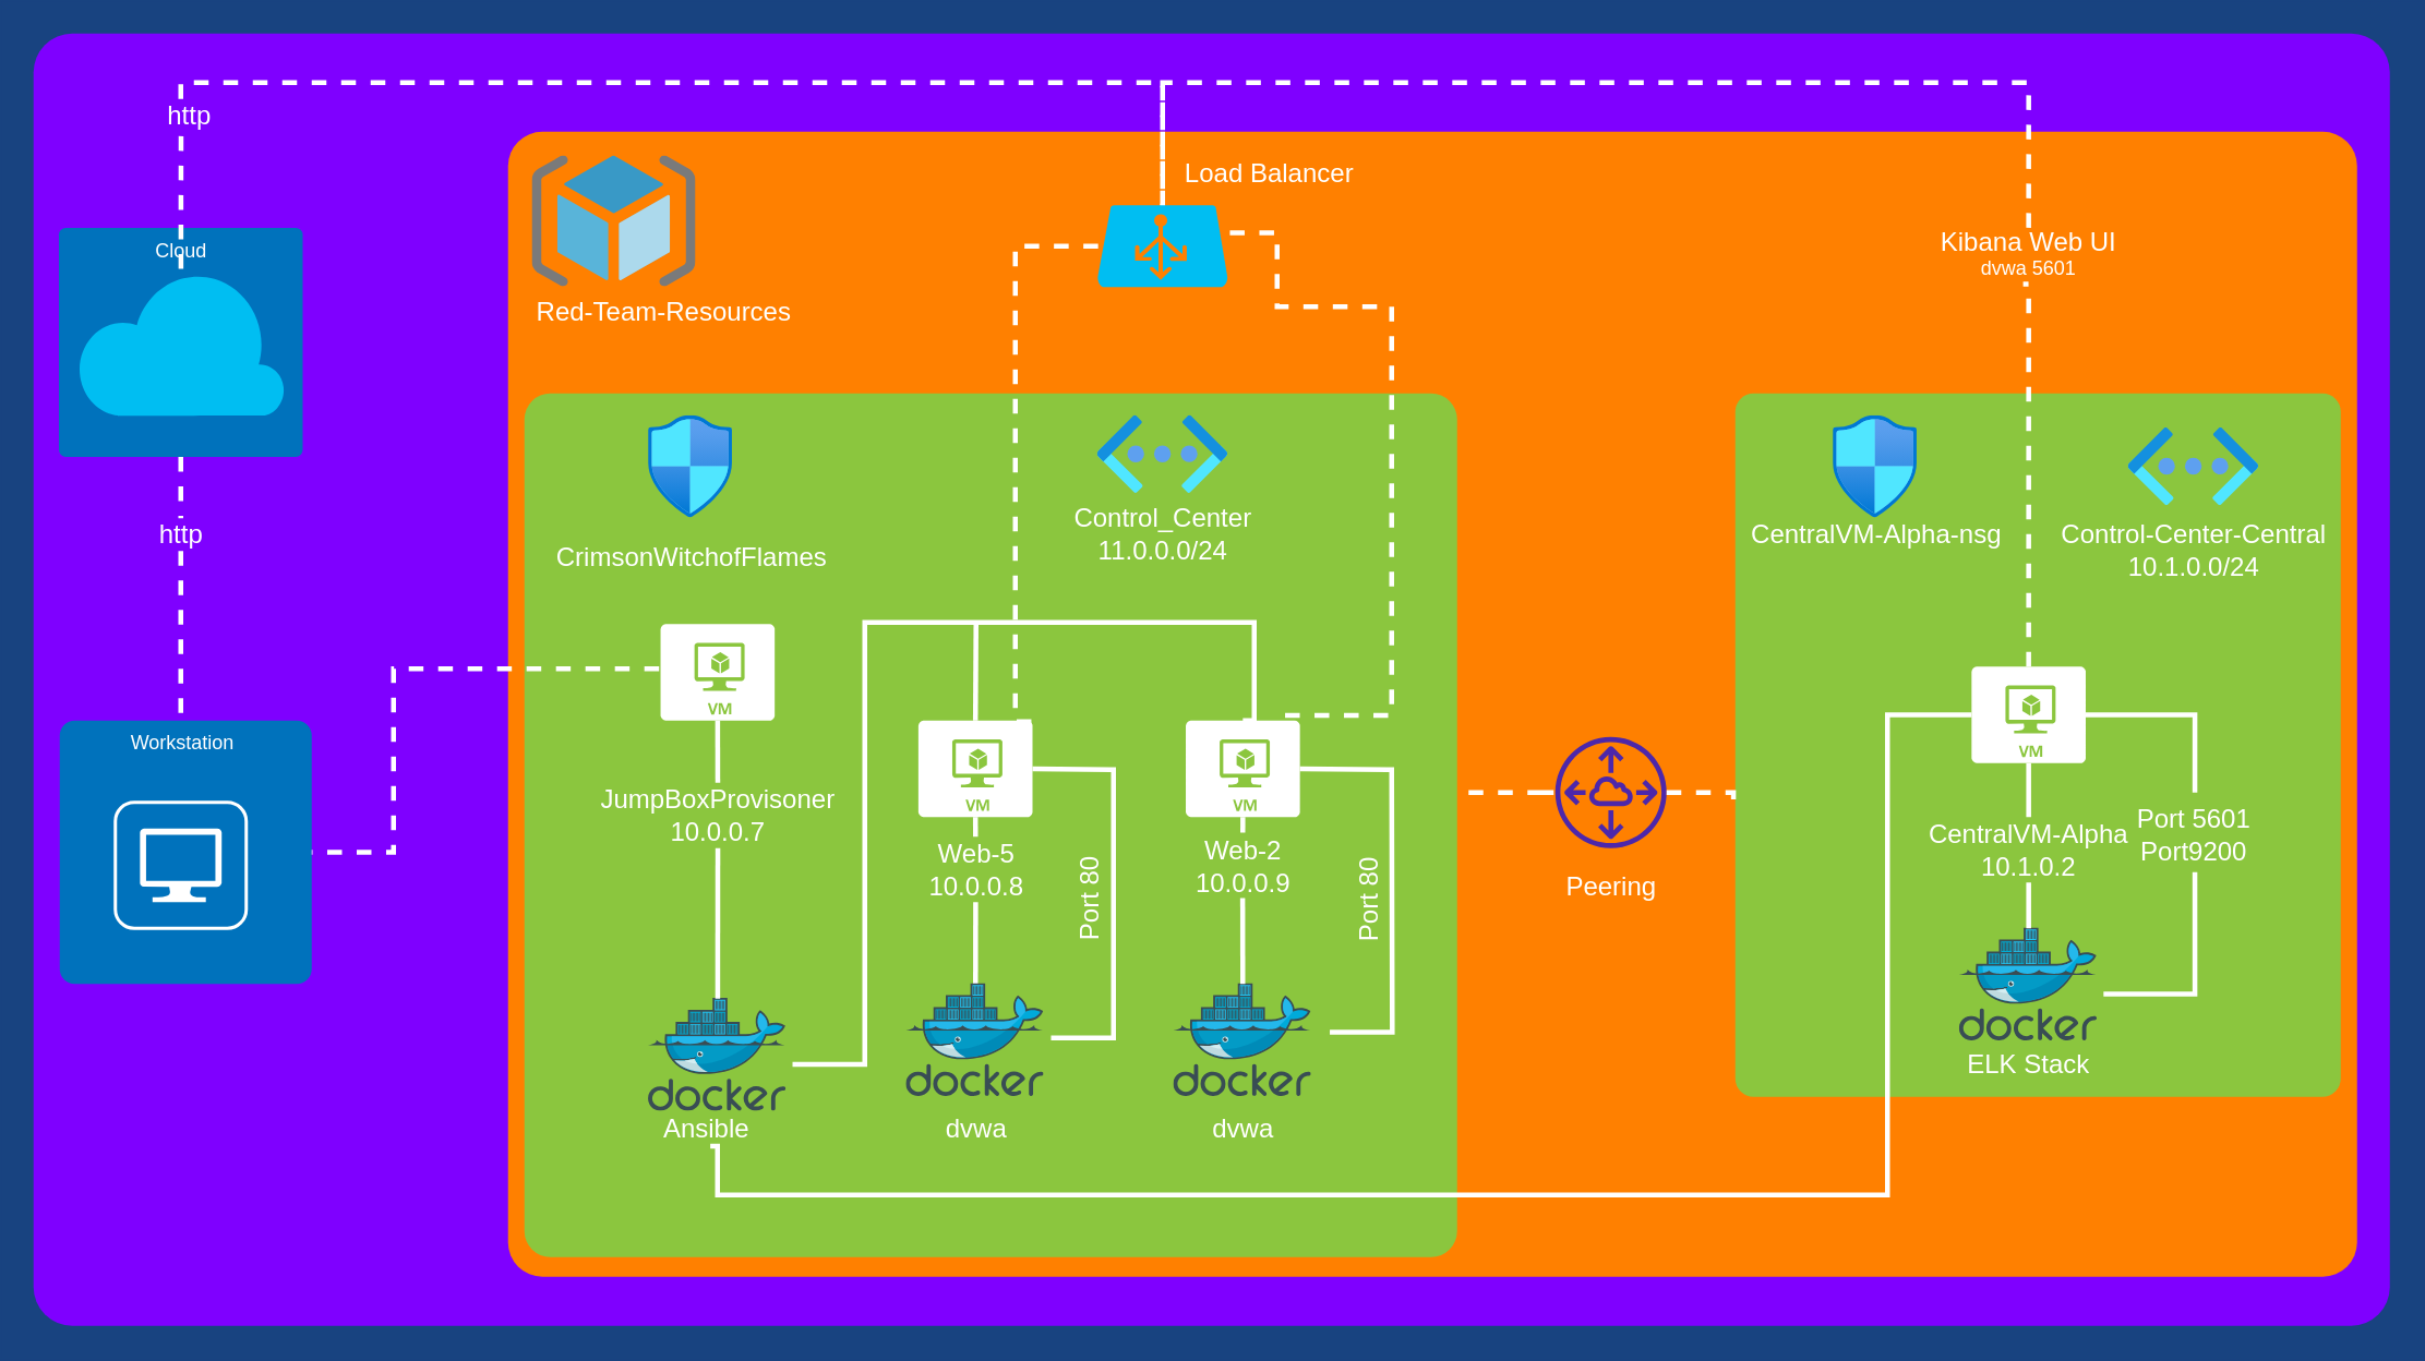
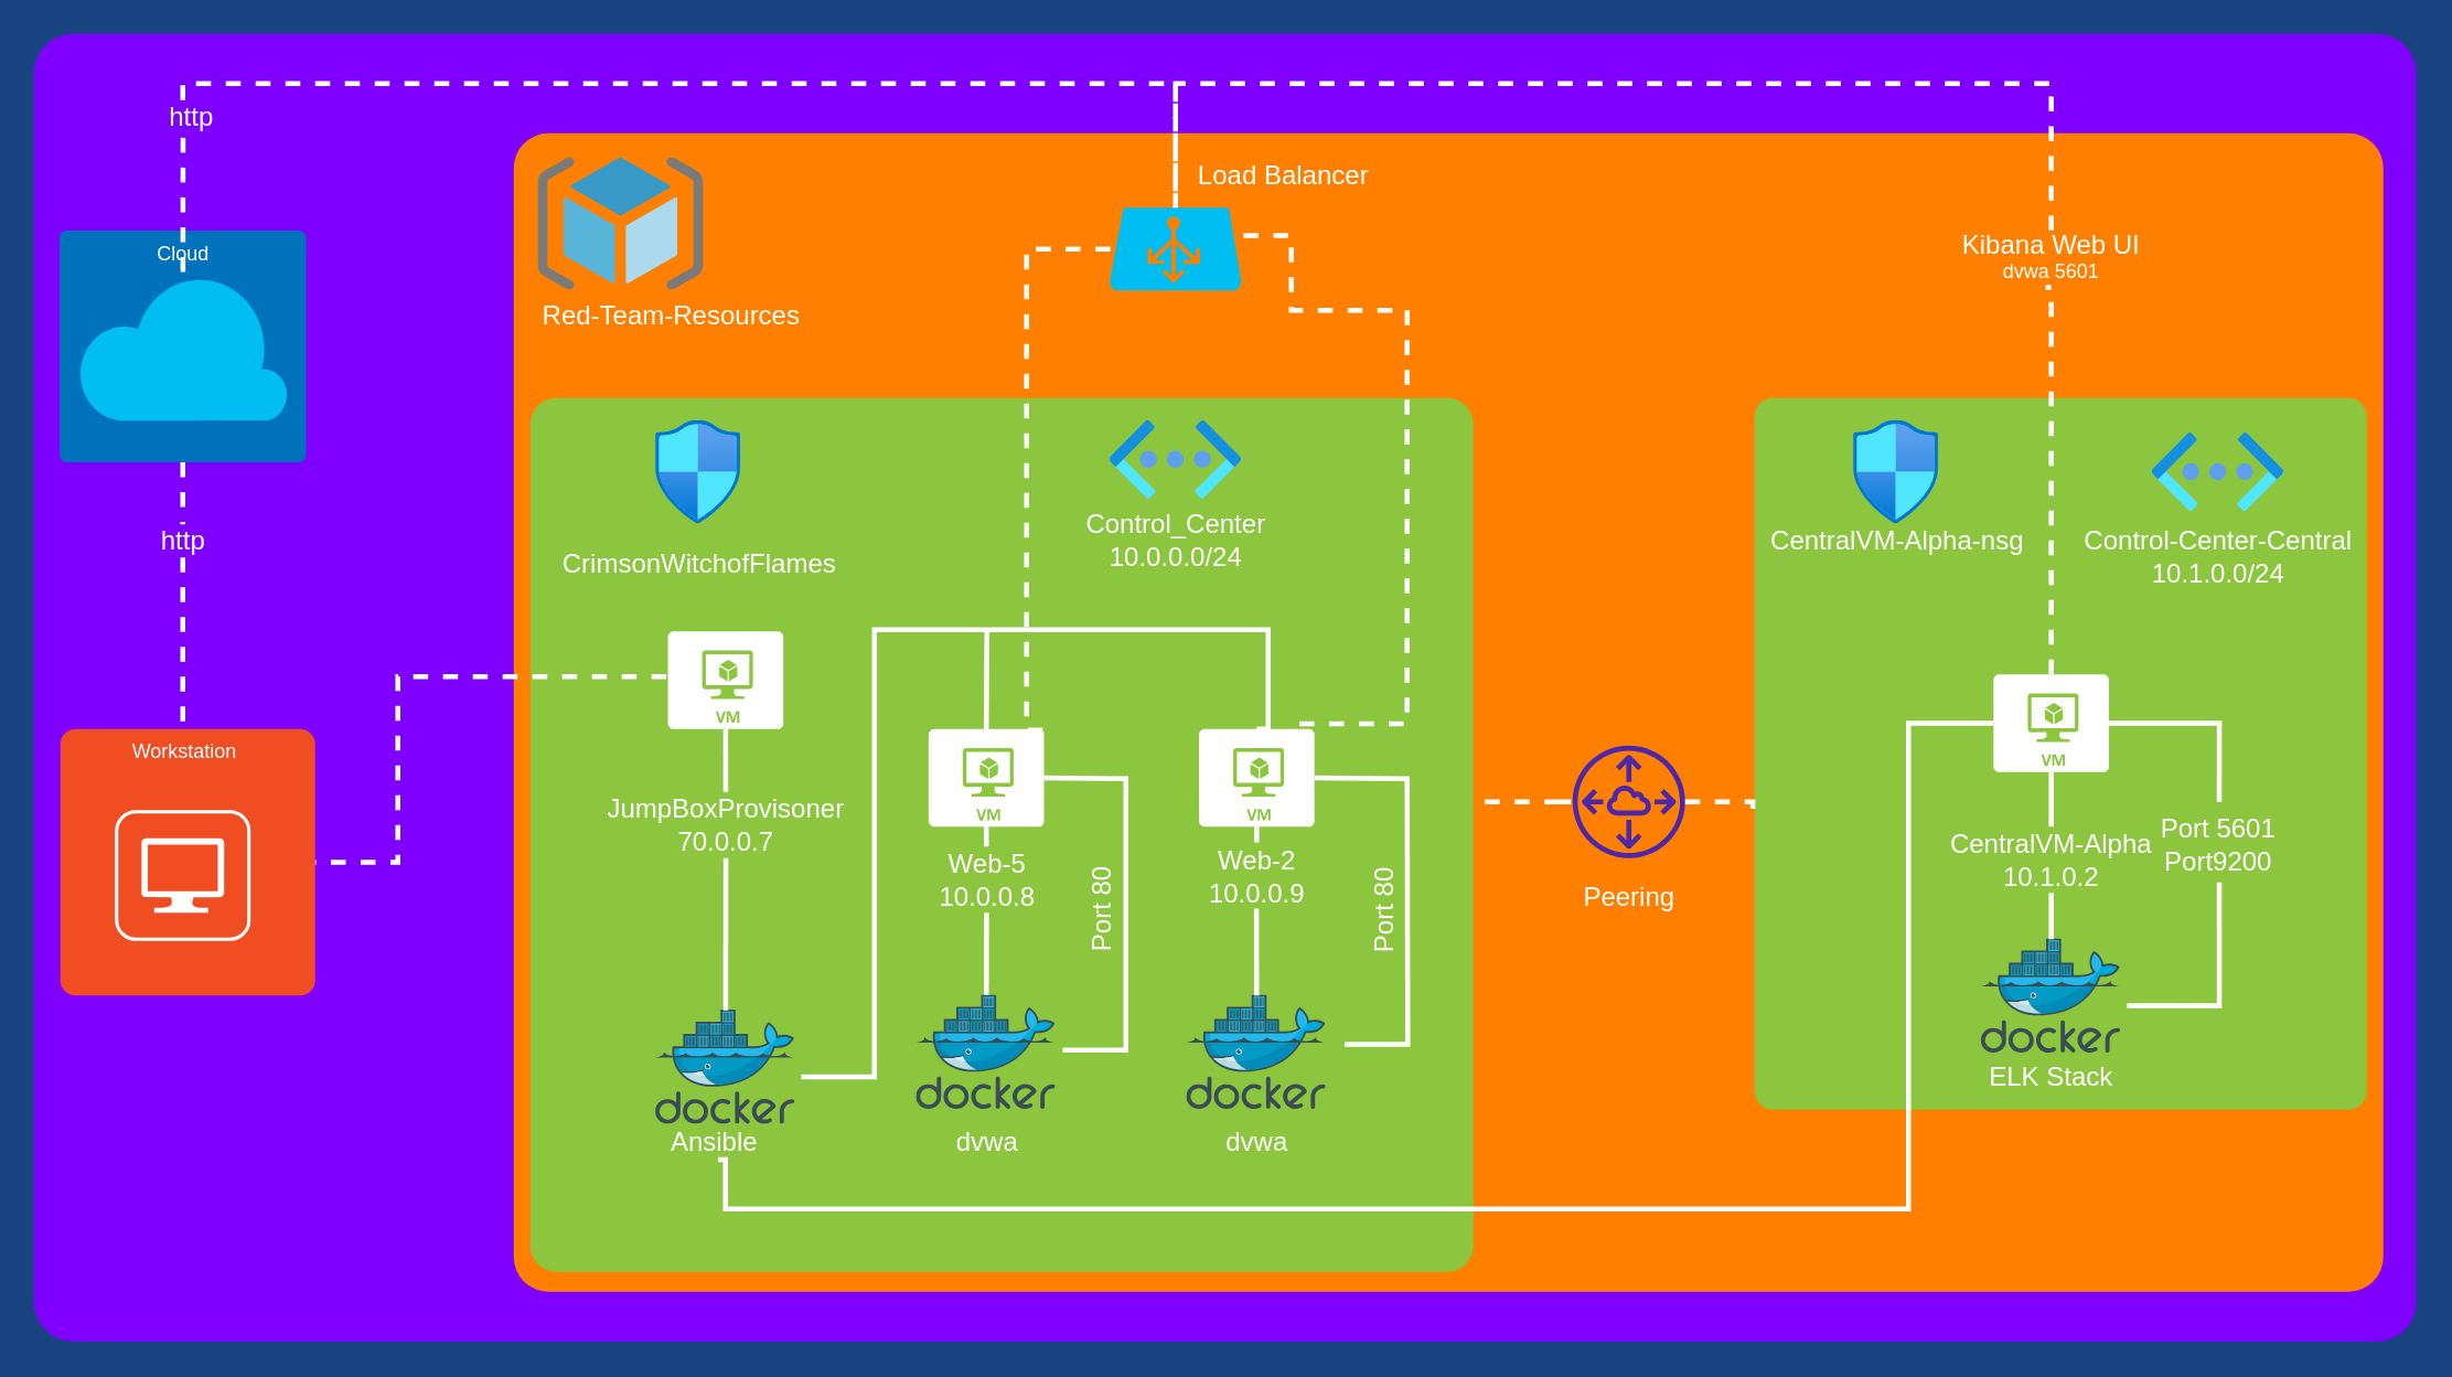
- <mxCell id="64" value="&lt;font color=&quot;#ffffff&quot; style=&quot;font-size: 16px&quot;&gt;Control_Center&lt;br&gt;11.0.0.0/24&lt;br&gt;&lt;/font&gt;" style="text;html=1;resizable=0;autosize=1;align=center;verticalAlign=middle;points=[];fillColor=none;strokeColor=none;rounded=0;" vertex="1" parent="1"><mxGeometry x="650" y="306.25" width="120" height="40" as="geometry" /></mxCell>
+ <mxCell id="64" value="&lt;font color=&quot;#ffffff&quot; style=&quot;font-size: 16px&quot;&gt;Control_Center&lt;br&gt;10.0.0.0/24&lt;br&gt;&lt;/font&gt;" style="text;html=1;resizable=0;autosize=1;align=center;verticalAlign=middle;points=[];fillColor=none;strokeColor=none;rounded=0;" vertex="1" parent="1"><mxGeometry x="650" y="306.25" width="120" height="40" as="geometry" /></mxCell>
- <mxCell id="7" value="Workstation&amp;nbsp;" style="rounded=1;whiteSpace=wrap;html=1;shadow=0;strokeWidth=2;fillColor=#0072bc;fontSize=12;fontColor=#FFFFFF;align=center;strokeColor=none;arcSize=6;verticalAlign=top;" parent="1" vertex="1"><mxGeometry x="36" y="440" width="154" height="161" as="geometry" /></mxCell>
+ <mxCell id="7" value="Workstation&amp;nbsp;" style="rounded=1;whiteSpace=wrap;html=1;shadow=0;strokeWidth=2;fillColor=#F04D22;fontSize=12;fontColor=#FFFFFF;align=center;strokeColor=none;arcSize=6;verticalAlign=top;" parent="1" vertex="1"><mxGeometry x="36" y="440" width="154" height="161" as="geometry" /></mxCell>
- <mxCell id="54" value="&lt;font color=&quot;#ffffff&quot; style=&quot;font-size: 16px&quot;&gt;JumpBoxProvisoner&lt;br&gt;10.0.0.7&lt;br&gt;&lt;/font&gt;" style="text;html=1;resizable=0;autosize=1;align=center;verticalAlign=middle;points=[];fillColor=none;strokeColor=none;rounded=0;" vertex="1" parent="1"><mxGeometry x="358.2" y="478" width="160" height="40" as="geometry" /></mxCell>
+ <mxCell id="54" value="&lt;font color=&quot;#ffffff&quot; style=&quot;font-size: 16px&quot;&gt;JumpBoxProvisoner&lt;br&gt;70.0.0.7&lt;br&gt;&lt;/font&gt;" style="text;html=1;resizable=0;autosize=1;align=center;verticalAlign=middle;points=[];fillColor=none;strokeColor=none;rounded=0;" vertex="1" parent="1"><mxGeometry x="358.2" y="478" width="160" height="40" as="geometry" /></mxCell>
